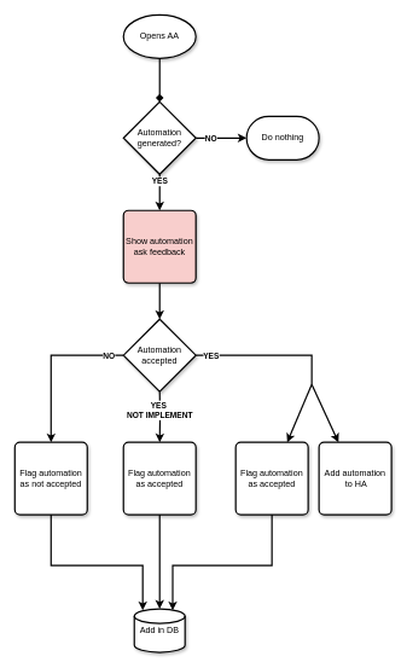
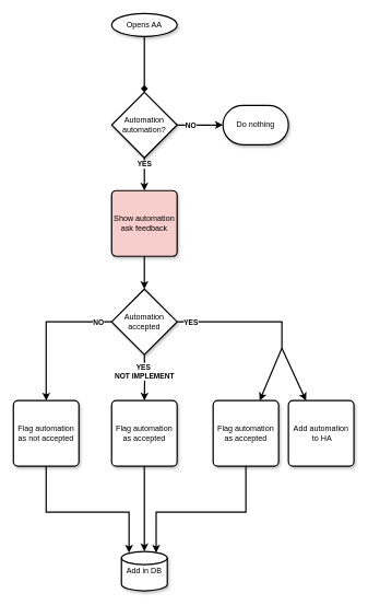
- <mxCell id="3" value="Opens AA&lt;br&gt;" style="strokeWidth=2;html=1;shape=mxgraph.flowchart.start_1;whiteSpace=wrap;shadow=1;" vertex="1" parent="1"><mxGeometry x="170" y="20" width="100" height="60" as="geometry" /></mxCell>
+ <mxCell id="3" value="Opens AA&lt;br&gt;" style="strokeWidth=2;html=1;shape=mxgraph.flowchart.start_1;whiteSpace=wrap;shadow=1;" vertex="1" parent="1"><mxGeometry x="170" y="20" width="100" height="35" as="geometry" /></mxCell>
- <mxCell id="7" value="Automation generated?" style="strokeWidth=2;html=1;shape=mxgraph.flowchart.decision;whiteSpace=wrap;shadow=1;" vertex="1" parent="1"><mxGeometry x="170" y="140" width="100" height="100" as="geometry" /></mxCell>
+ <mxCell id="7" value="Automation automation?" style="strokeWidth=2;html=1;shape=mxgraph.flowchart.decision;whiteSpace=wrap;shadow=1;" vertex="1" parent="1"><mxGeometry x="170" y="140" width="100" height="100" as="geometry" /></mxCell>
